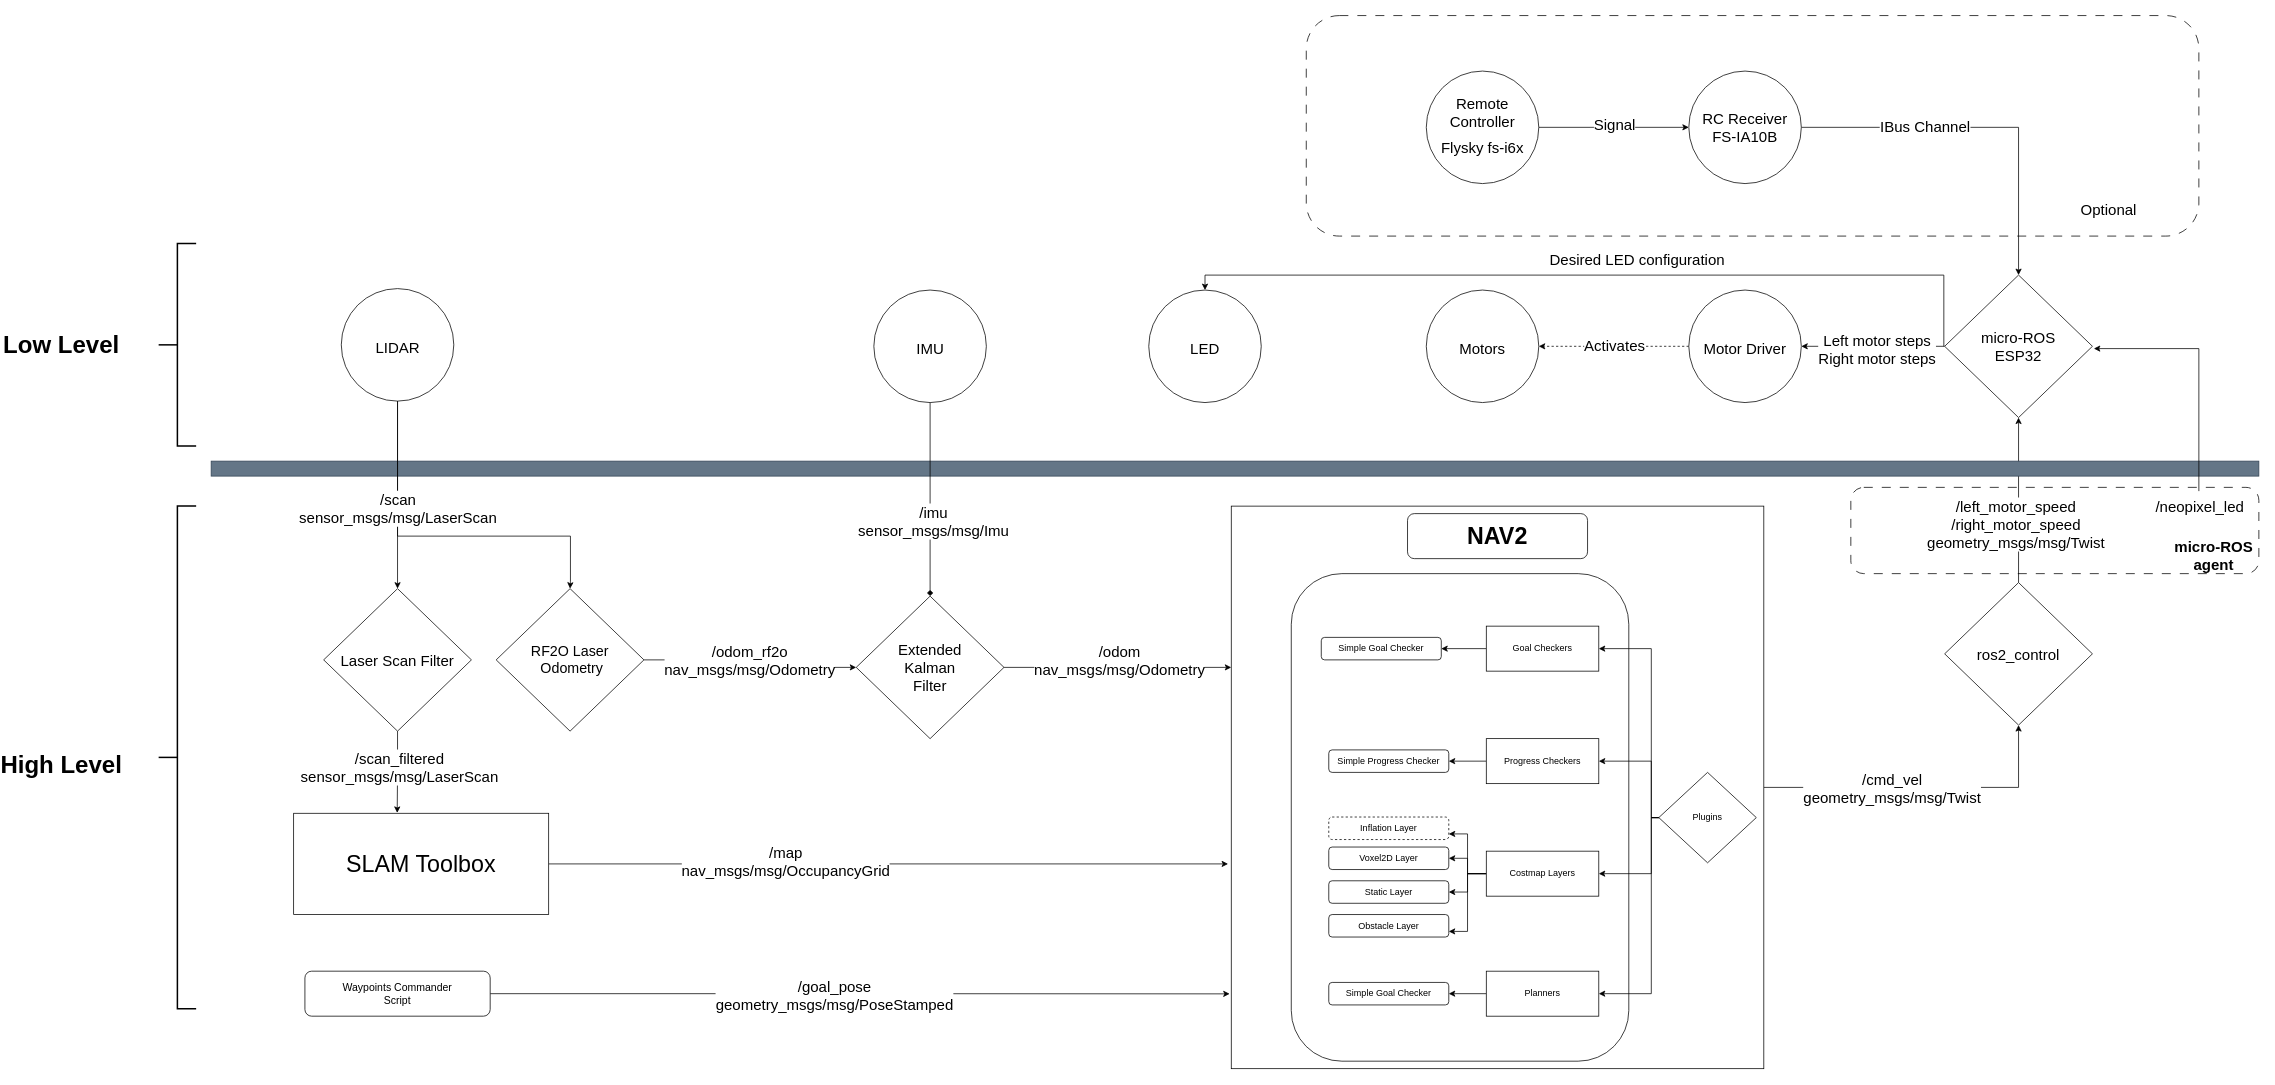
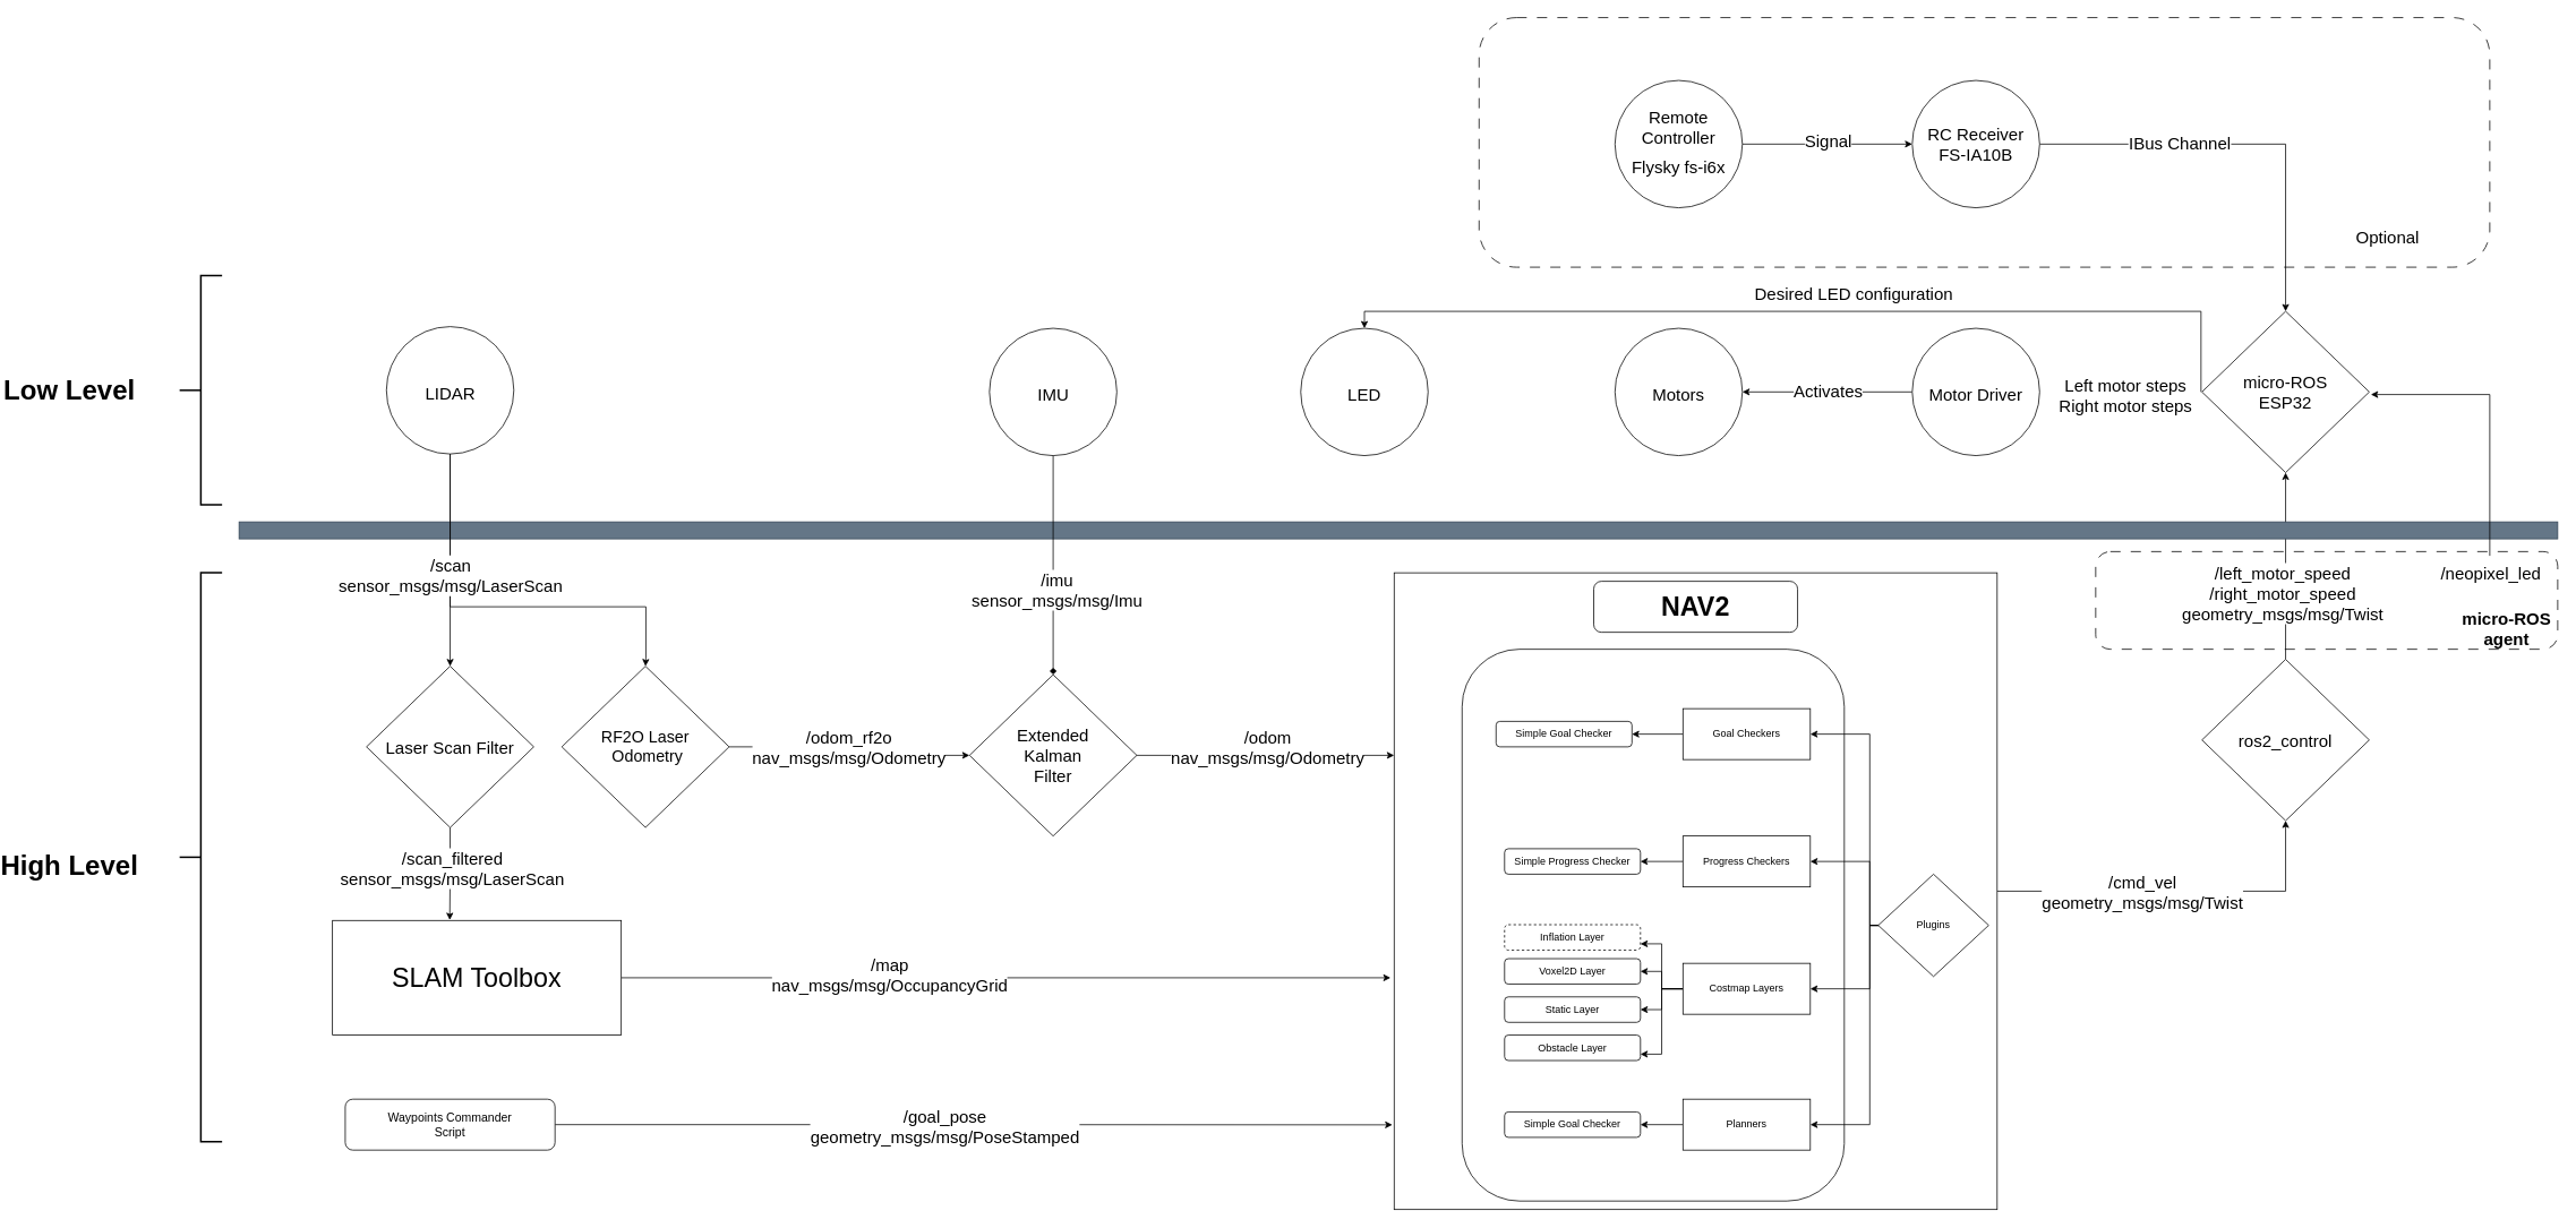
- <mxCell id="64" style="edgeStyle=orthogonalEdgeStyle;rounded=0;orthogonalLoop=1;jettySize=auto;html=1;fontSize=20;entryX=1;entryY=0.5;entryDx=0;entryDy=0;dashed=1;" edge="1" parent="1" source="65" target="67"><mxGeometry relative="1" as="geometry"><mxPoint x="2100" y="460.94" as="targetPoint" /></mxGeometry></mxCell>
+ <mxCell id="64" style="edgeStyle=orthogonalEdgeStyle;rounded=0;orthogonalLoop=1;jettySize=auto;html=1;fontSize=20;entryX=1;entryY=0.5;entryDx=0;entryDy=0;" edge="1" parent="1" source="65" target="67"><mxGeometry relative="1" as="geometry"><mxPoint x="2100" y="460.94" as="targetPoint" /></mxGeometry></mxCell>
- <mxCell id="59" style="edgeStyle=orthogonalEdgeStyle;rounded=0;orthogonalLoop=1;jettySize=auto;html=1;entryX=1;entryY=0.5;entryDx=0;entryDy=0;fontSize=20;" edge="1" parent="1" source="61" target="65"><mxGeometry relative="1" as="geometry" /></mxCell>
